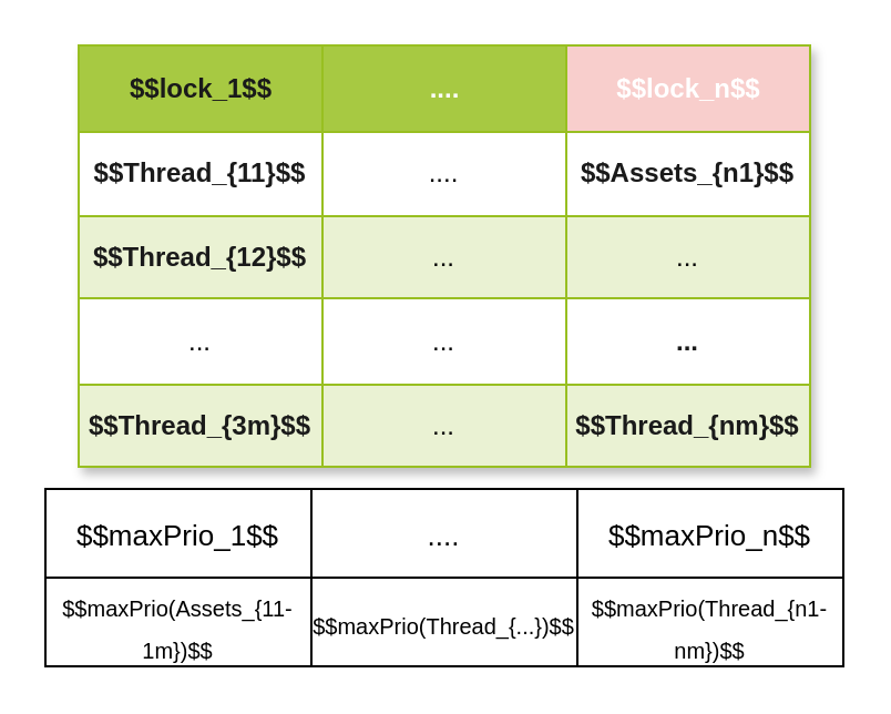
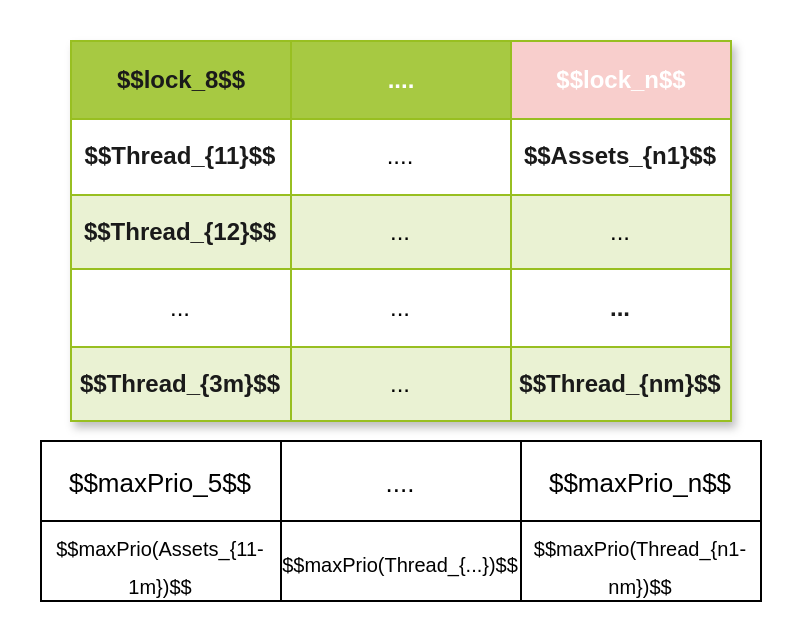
- <mxCell id="4" value="&lt;font color=&quot;#1a1a1a&quot;&gt;$$lock_1$$&lt;/font&gt;" style="connectable=0;recursiveResize=0;strokeColor=inherit;fillColor=#A7C942;align=center;fontStyle=1;fontColor=#FFFFFF;html=1;" vertex="1" parent="3"><mxGeometry width="110" height="39" as="geometry"><mxRectangle width="110" height="39" as="alternateBounds" /></mxGeometry></mxCell>
+ <mxCell id="4" value="&lt;font color=&quot;#1a1a1a&quot;&gt;$$lock_8$$&lt;/font&gt;" style="connectable=0;recursiveResize=0;strokeColor=inherit;fillColor=#A7C942;align=center;fontStyle=1;fontColor=#FFFFFF;html=1;" vertex="1" parent="3"><mxGeometry width="110" height="39" as="geometry"><mxRectangle width="110" height="39" as="alternateBounds" /></mxGeometry></mxCell>
- <mxCell id="25" value="&lt;font style=&quot;font-size: 13px;&quot;&gt;$$maxPrio_1$$&lt;/font&gt;" style="shape=partialRectangle;html=1;whiteSpace=wrap;connectable=0;strokeColor=inherit;overflow=hidden;fillColor=none;top=0;left=0;bottom=0;right=0;pointerEvents=1;fontSize=16;" vertex="1" parent="24"><mxGeometry width="120" height="40" as="geometry"><mxRectangle width="120" height="40" as="alternateBounds" /></mxGeometry></mxCell>
+ <mxCell id="25" value="&lt;font style=&quot;font-size: 13px;&quot;&gt;$$maxPrio_5$$&lt;/font&gt;" style="shape=partialRectangle;html=1;whiteSpace=wrap;connectable=0;strokeColor=inherit;overflow=hidden;fillColor=none;top=0;left=0;bottom=0;right=0;pointerEvents=1;fontSize=16;" vertex="1" parent="24"><mxGeometry width="120" height="40" as="geometry"><mxRectangle width="120" height="40" as="alternateBounds" /></mxGeometry></mxCell>
